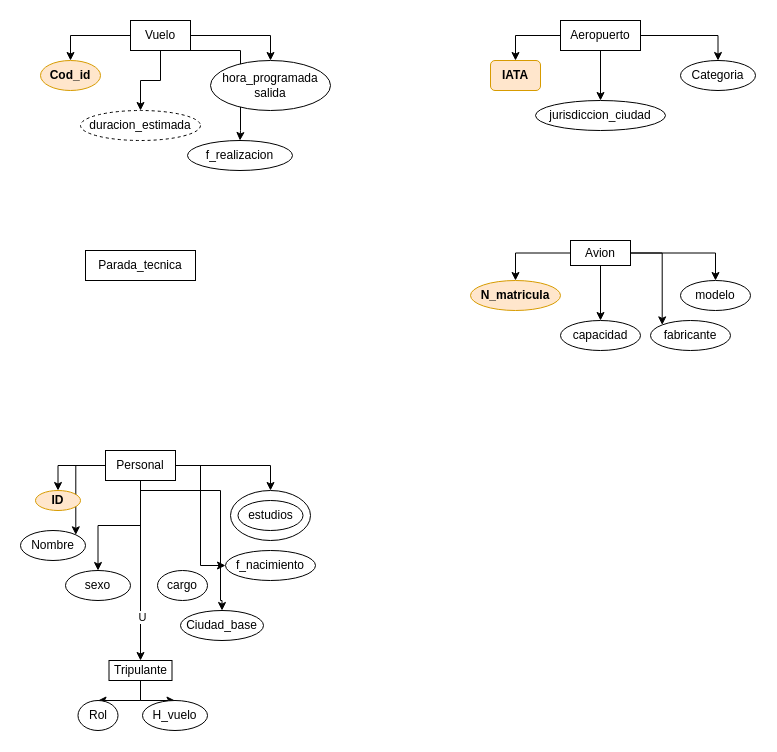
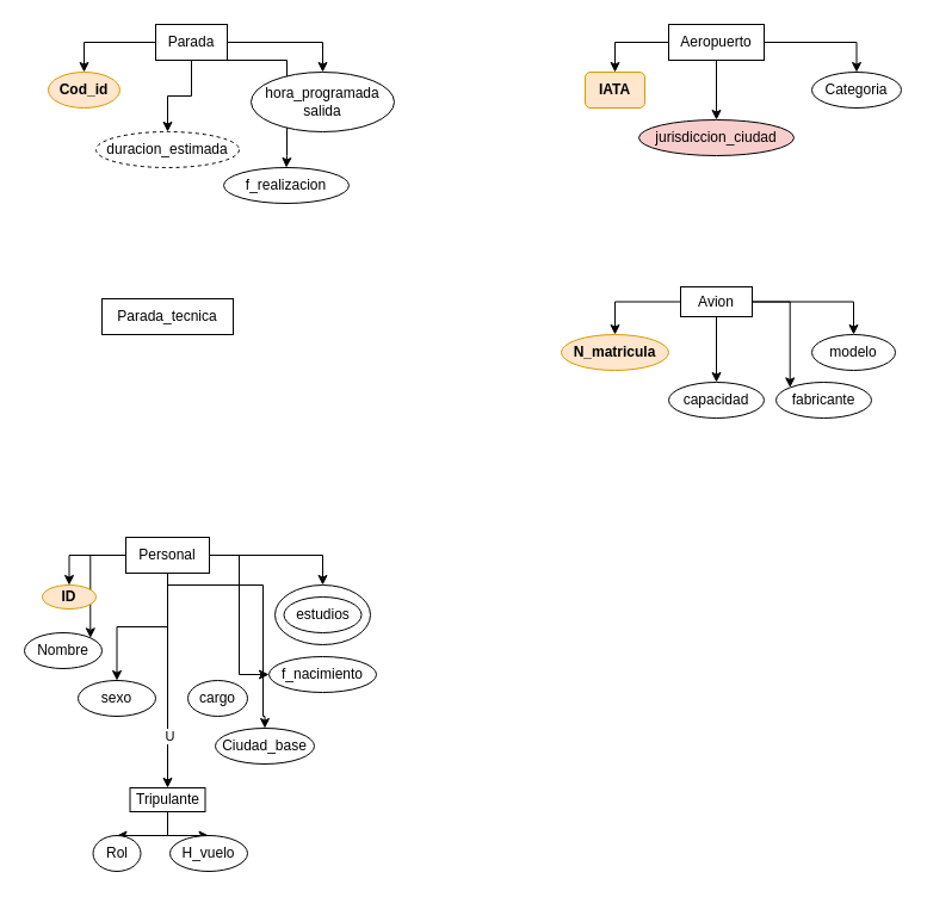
- <mxCell id="7" value="Vuelo" style="rounded=0;whiteSpace=wrap;html=1;" vertex="1" parent="1"><mxGeometry x="130" y="20" width="60" height="30" as="geometry" /></mxCell>
+ <mxCell id="7" value="Parada" style="rounded=0;whiteSpace=wrap;html=1;" vertex="1" parent="1"><mxGeometry x="130" y="20" width="60" height="30" as="geometry" /></mxCell>
- <mxCell id="17" value="jurisdiccion_ciudad" style="ellipse;whiteSpace=wrap;html=1;" vertex="1" parent="1"><mxGeometry x="535" y="100" width="130" height="30" as="geometry" /></mxCell>
+ <mxCell id="17" value="jurisdiccion_ciudad" style="ellipse;whiteSpace=wrap;html=1;fillColor=#f8cecc;" vertex="1" parent="1"><mxGeometry x="535" y="100" width="130" height="30" as="geometry" /></mxCell>
